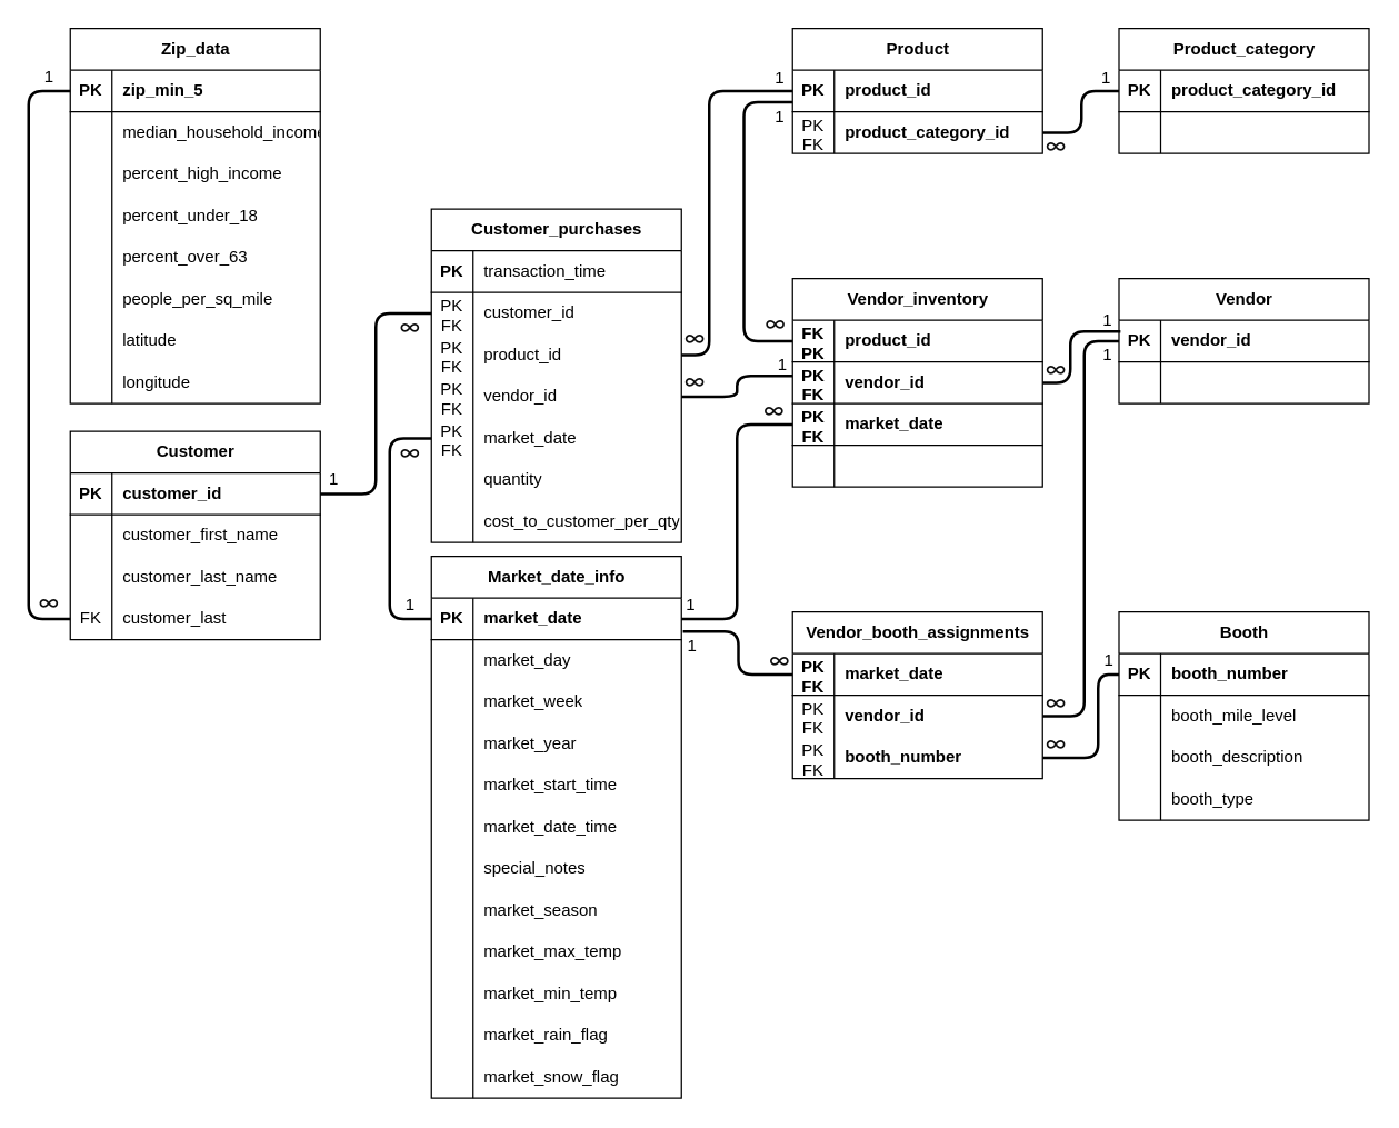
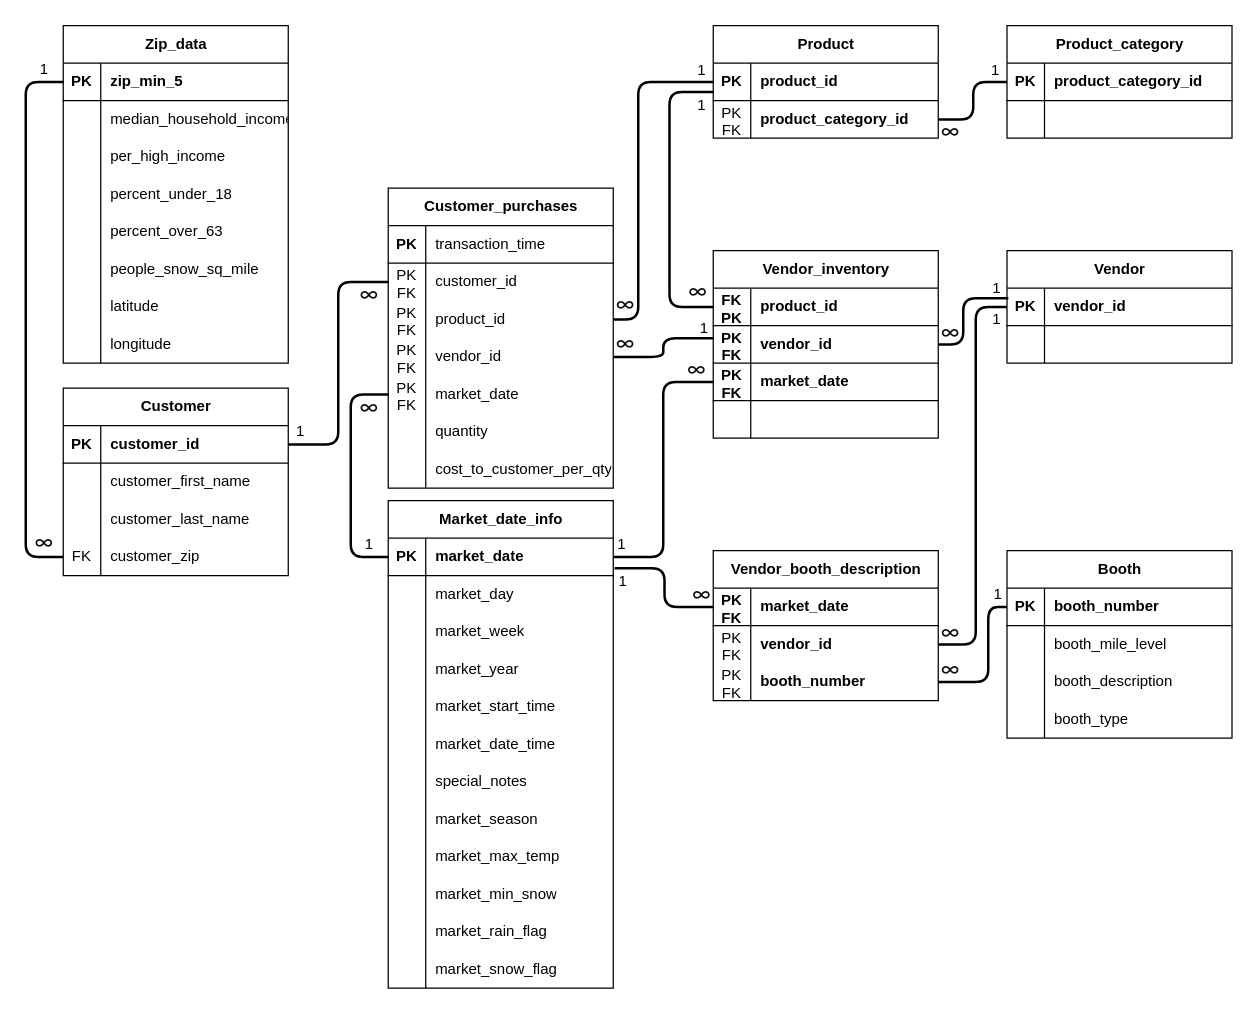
- <mxCell id="152" value="percent_high_income" style="shape=partialRectangle;connectable=0;fillColor=none;top=0;left=0;bottom=0;right=0;align=left;spacingLeft=6;overflow=hidden;whiteSpace=wrap;html=1;" vertex="1" parent="150"><mxGeometry x="30" width="150" height="30" as="geometry"><mxRectangle width="150" height="30" as="alternateBounds" /></mxGeometry></mxCell>
+ <mxCell id="152" value="per_high_income" style="shape=partialRectangle;connectable=0;fillColor=none;top=0;left=0;bottom=0;right=0;align=left;spacingLeft=6;overflow=hidden;whiteSpace=wrap;html=1;" vertex="1" parent="150"><mxGeometry x="30" width="150" height="30" as="geometry"><mxRectangle width="150" height="30" as="alternateBounds" /></mxGeometry></mxCell>
- <mxCell id="161" value="people_per_sq_mile" style="shape=partialRectangle;connectable=0;fillColor=none;top=0;left=0;bottom=0;right=0;align=left;spacingLeft=6;overflow=hidden;whiteSpace=wrap;html=1;" vertex="1" parent="159"><mxGeometry x="30" width="150" height="30" as="geometry"><mxRectangle width="150" height="30" as="alternateBounds" /></mxGeometry></mxCell>
+ <mxCell id="161" value="people_snow_sq_mile" style="shape=partialRectangle;connectable=0;fillColor=none;top=0;left=0;bottom=0;right=0;align=left;spacingLeft=6;overflow=hidden;whiteSpace=wrap;html=1;" vertex="1" parent="159"><mxGeometry x="30" width="150" height="30" as="geometry"><mxRectangle width="150" height="30" as="alternateBounds" /></mxGeometry></mxCell>
- <mxCell id="120" value="customer_last" style="shape=partialRectangle;connectable=0;fillColor=none;top=0;left=0;bottom=0;right=0;align=left;spacingLeft=6;overflow=hidden;whiteSpace=wrap;html=1;" vertex="1" parent="118"><mxGeometry x="30" width="150" height="30" as="geometry"><mxRectangle width="150" height="30" as="alternateBounds" /></mxGeometry></mxCell>
+ <mxCell id="120" value="customer_zip" style="shape=partialRectangle;connectable=0;fillColor=none;top=0;left=0;bottom=0;right=0;align=left;spacingLeft=6;overflow=hidden;whiteSpace=wrap;html=1;" vertex="1" parent="118"><mxGeometry x="30" width="150" height="30" as="geometry"><mxRectangle width="150" height="30" as="alternateBounds" /></mxGeometry></mxCell>
- <mxCell id="85" value="Vendor_booth_assignments" style="shape=table;startSize=30;container=1;collapsible=1;childLayout=tableLayout;fixedRows=1;rowLines=0;fontStyle=1;align=center;resizeLast=1;html=1;" vertex="1" parent="1"><mxGeometry x="570" y="440" width="180" height="120" as="geometry" /></mxCell>
+ <mxCell id="85" value="Vendor_booth_description" style="shape=table;startSize=30;container=1;collapsible=1;childLayout=tableLayout;fixedRows=1;rowLines=0;fontStyle=1;align=center;resizeLast=1;html=1;" vertex="1" parent="1"><mxGeometry x="570" y="440" width="180" height="120" as="geometry" /></mxCell>
- <mxCell id="78" value="market_min_temp" style="shape=partialRectangle;connectable=0;fillColor=none;top=0;left=0;bottom=0;right=0;align=left;spacingLeft=6;overflow=hidden;whiteSpace=wrap;html=1;" vertex="1" parent="76"><mxGeometry x="30" width="150" height="30" as="geometry"><mxRectangle width="150" height="30" as="alternateBounds" /></mxGeometry></mxCell>
+ <mxCell id="78" value="market_min_snow" style="shape=partialRectangle;connectable=0;fillColor=none;top=0;left=0;bottom=0;right=0;align=left;spacingLeft=6;overflow=hidden;whiteSpace=wrap;html=1;" vertex="1" parent="76"><mxGeometry x="30" width="150" height="30" as="geometry"><mxRectangle width="150" height="30" as="alternateBounds" /></mxGeometry></mxCell>
